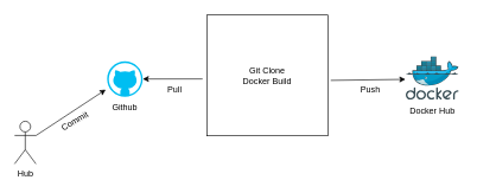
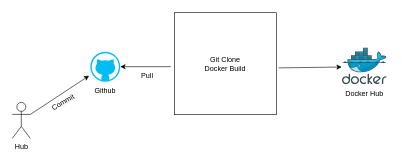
- <mxCell id="13" value="&lt;div&gt;Push&lt;/div&gt;" style="text;html=1;strokeColor=none;fillColor=none;align=center;verticalAlign=middle;whiteSpace=wrap;rounded=0;" parent="1" vertex="1"><mxGeometry x="490" y="110" width="60" height="30" as="geometry" /></mxCell>
